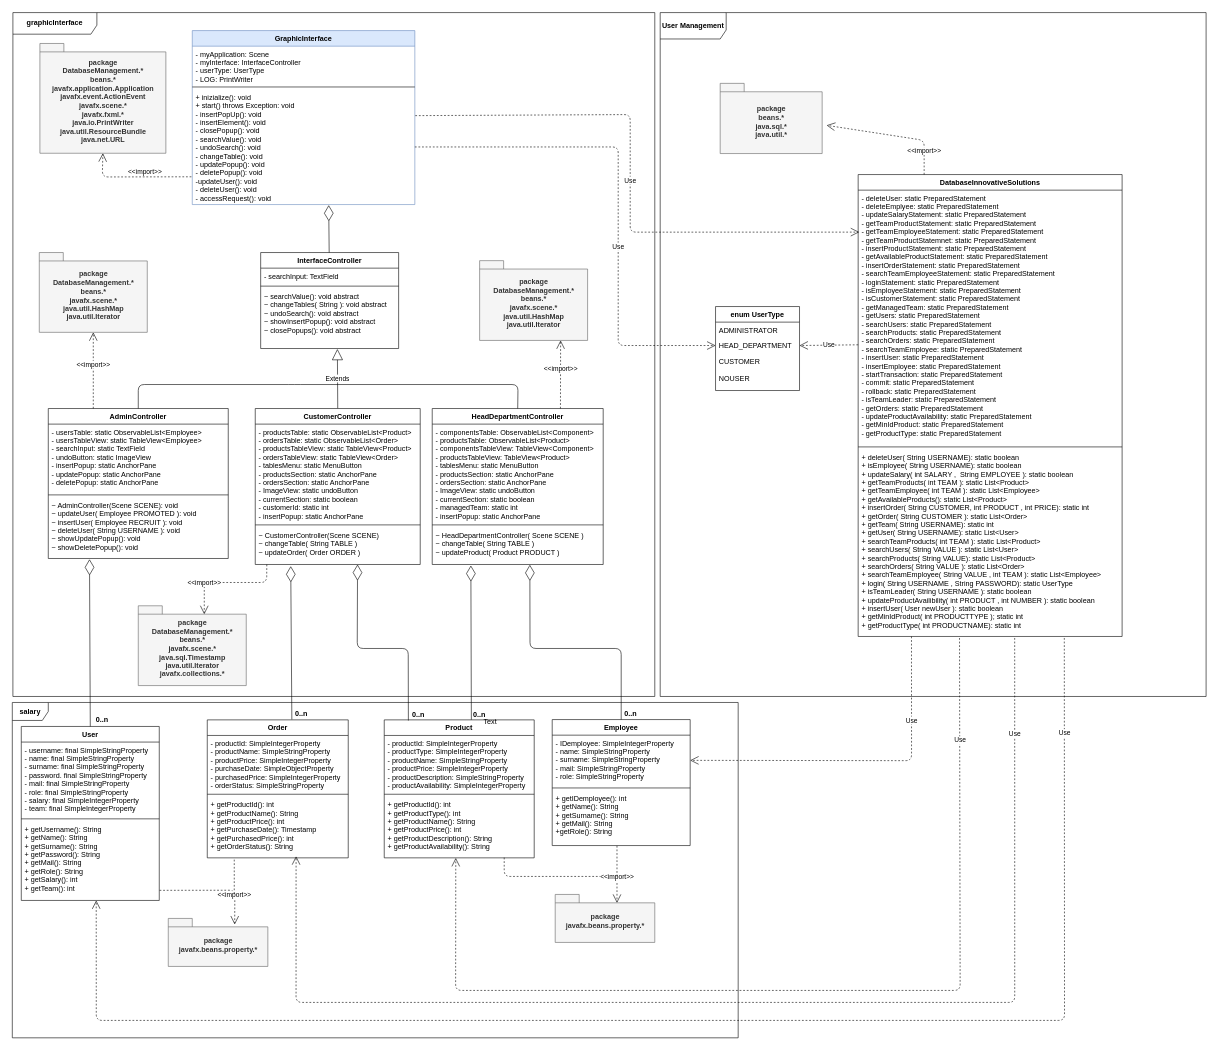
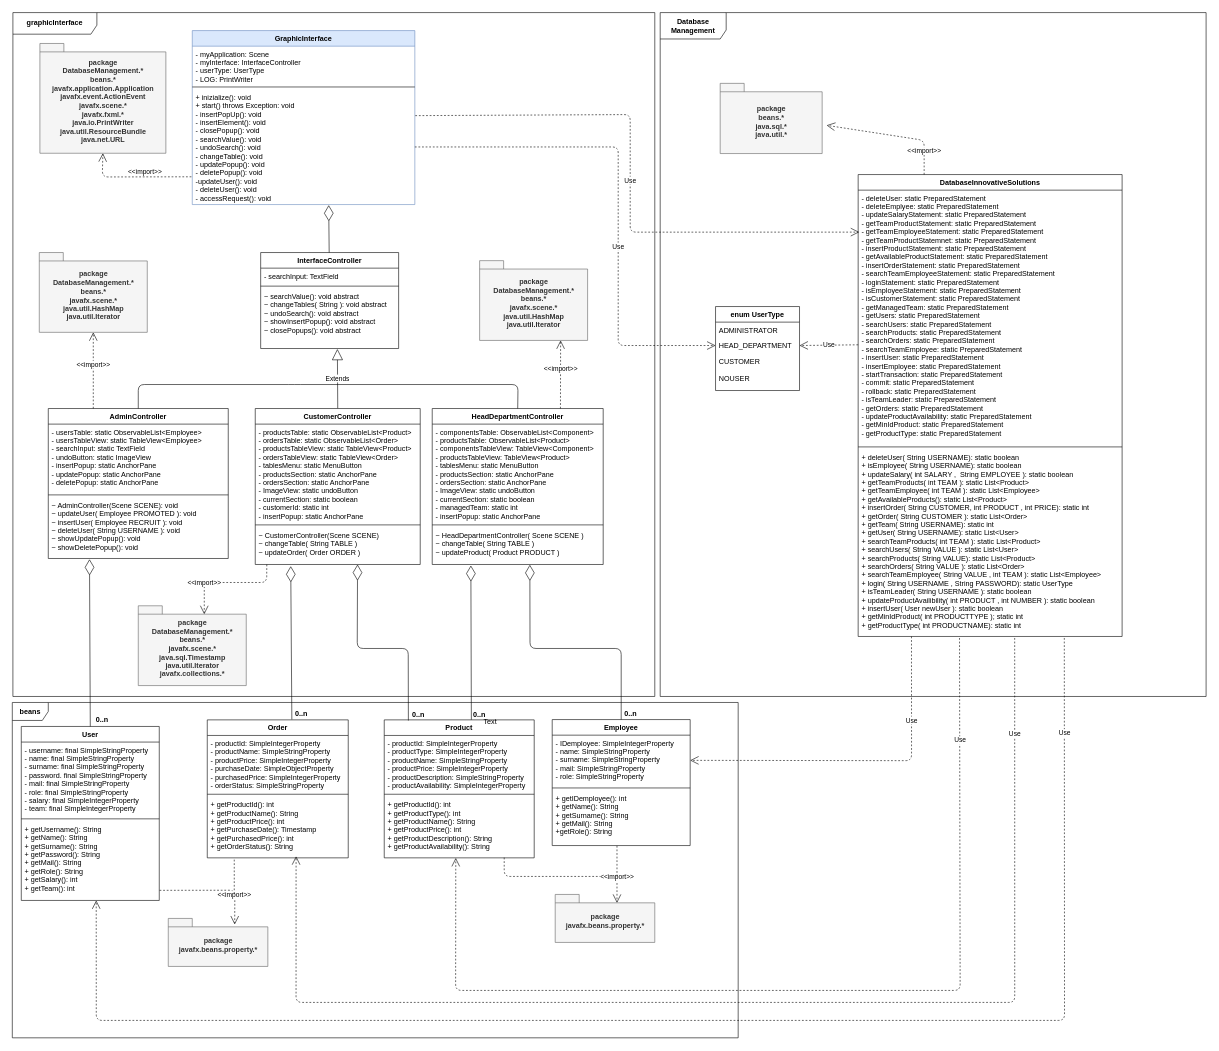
- <mxCell id="65" value="&lt;b&gt;User Management&lt;/b&gt;" style="shape=umlFrame;whiteSpace=wrap;html=1;width=110;height=44;" parent="1" vertex="1"><mxGeometry x="1100" y="20" width="910" height="1140" as="geometry" /></mxCell>
+ <mxCell id="65" value="&lt;b&gt;Database Management&lt;/b&gt;" style="shape=umlFrame;whiteSpace=wrap;html=1;width=110;height=44;" parent="1" vertex="1"><mxGeometry x="1100" y="20" width="910" height="1140" as="geometry" /></mxCell>
- <mxCell id="64" value="&lt;b&gt;salary&lt;/b&gt;" style="shape=umlFrame;whiteSpace=wrap;html=1;" parent="1" vertex="1"><mxGeometry x="20" y="1170" width="1210" height="559" as="geometry" /></mxCell>
+ <mxCell id="64" value="&lt;b&gt;beans&lt;/b&gt;" style="shape=umlFrame;whiteSpace=wrap;html=1;" parent="1" vertex="1"><mxGeometry x="20" y="1170" width="1210" height="559" as="geometry" /></mxCell>
